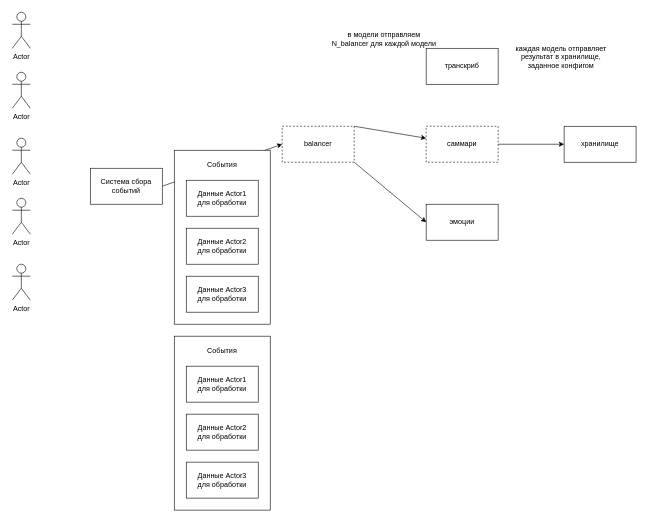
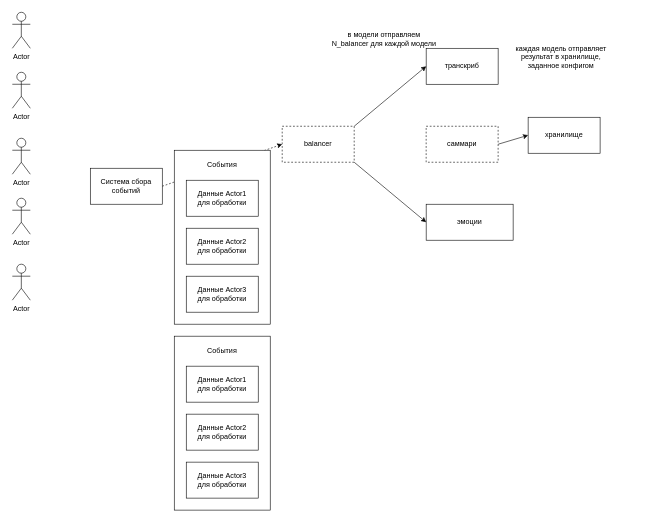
- <mxCell id="13" value="" style="endArrow=classic;startArrow=none;html=1;rounded=0;exitX=1;exitY=0;exitDx=0;exitDy=0;startFill=0;" parent="1" source="15" target="11" edge="1"><mxGeometry width="50" height="50" relative="1" as="geometry"><mxPoint x="610" y="200" as="sourcePoint" /><mxPoint x="700" y="90" as="targetPoint" /></mxGeometry></mxCell>
+ <mxCell id="13" value="" style="endArrow=classic;startArrow=none;html=1;rounded=0;entryX=0;entryY=0.5;entryDx=0;entryDy=0;exitX=1;exitY=0;exitDx=0;exitDy=0;startFill=0;" parent="1" source="15" target="9" edge="1"><mxGeometry width="50" height="50" relative="1" as="geometry"><mxPoint x="610" y="200" as="sourcePoint" /><mxPoint x="700" y="90" as="targetPoint" /></mxGeometry></mxCell>
- <mxCell id="17" value="хранилище" style="rounded=0;whiteSpace=wrap;html=1;" parent="1" vertex="1"><mxGeometry x="940" y="210" width="120" height="60" as="geometry" /></mxCell>
+ <mxCell id="17" value="хранилище" style="rounded=0;whiteSpace=wrap;html=1;" parent="1" vertex="1"><mxGeometry x="880" y="195" width="120" height="60" as="geometry" /></mxCell>
- <mxCell id="7" style="edgeStyle=none;rounded=0;orthogonalLoop=1;jettySize=auto;html=1;exitX=1;exitY=0.5;exitDx=0;exitDy=0;entryX=0;entryY=0.5;entryDx=0;entryDy=0;startArrow=none;startFill=0;" parent="1" source="8" target="15" edge="1"><mxGeometry relative="1" as="geometry" /></mxCell>
+ <mxCell id="7" style="edgeStyle=none;rounded=0;orthogonalLoop=1;jettySize=auto;html=1;exitX=1;exitY=0.5;exitDx=0;exitDy=0;entryX=0;entryY=0.5;entryDx=0;entryDy=0;startArrow=none;startFill=0;dashed=1;" parent="1" source="8" target="15" edge="1"><mxGeometry relative="1" as="geometry" /></mxCell>
- <mxCell id="12" value="эмоции" style="rounded=0;whiteSpace=wrap;html=1;" parent="1" vertex="1"><mxGeometry x="710" y="340" width="120" height="60" as="geometry" /></mxCell>
+ <mxCell id="12" value="эмоции" style="rounded=0;whiteSpace=wrap;html=1;" parent="1" vertex="1"><mxGeometry x="710" y="340" width="145" height="60" as="geometry" /></mxCell>
